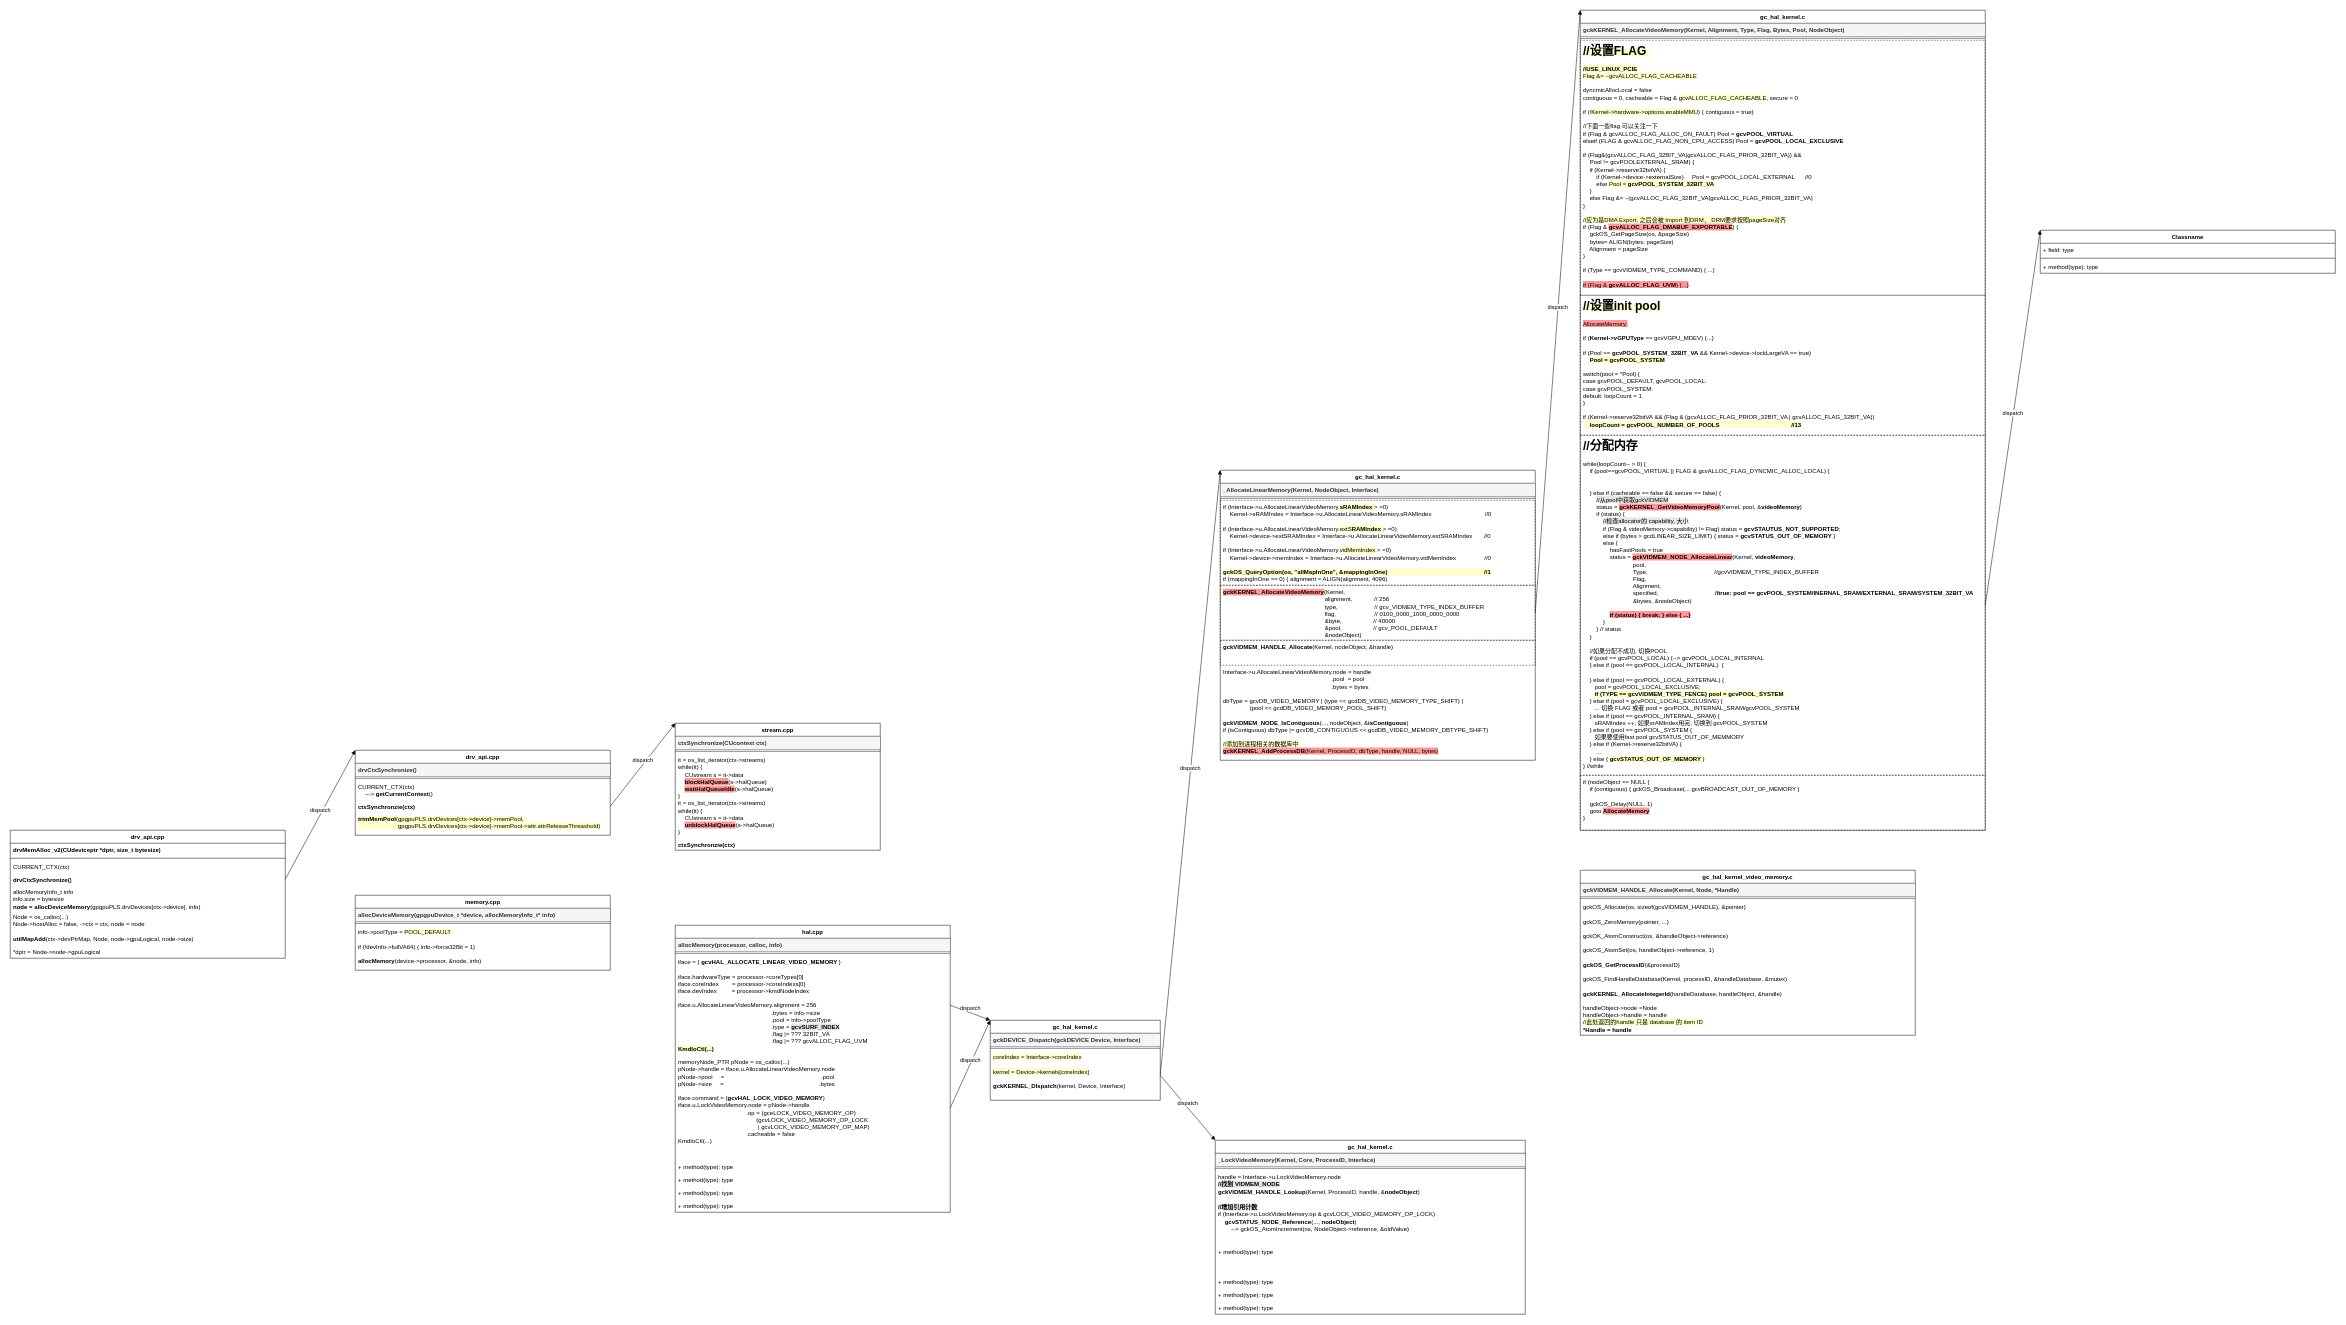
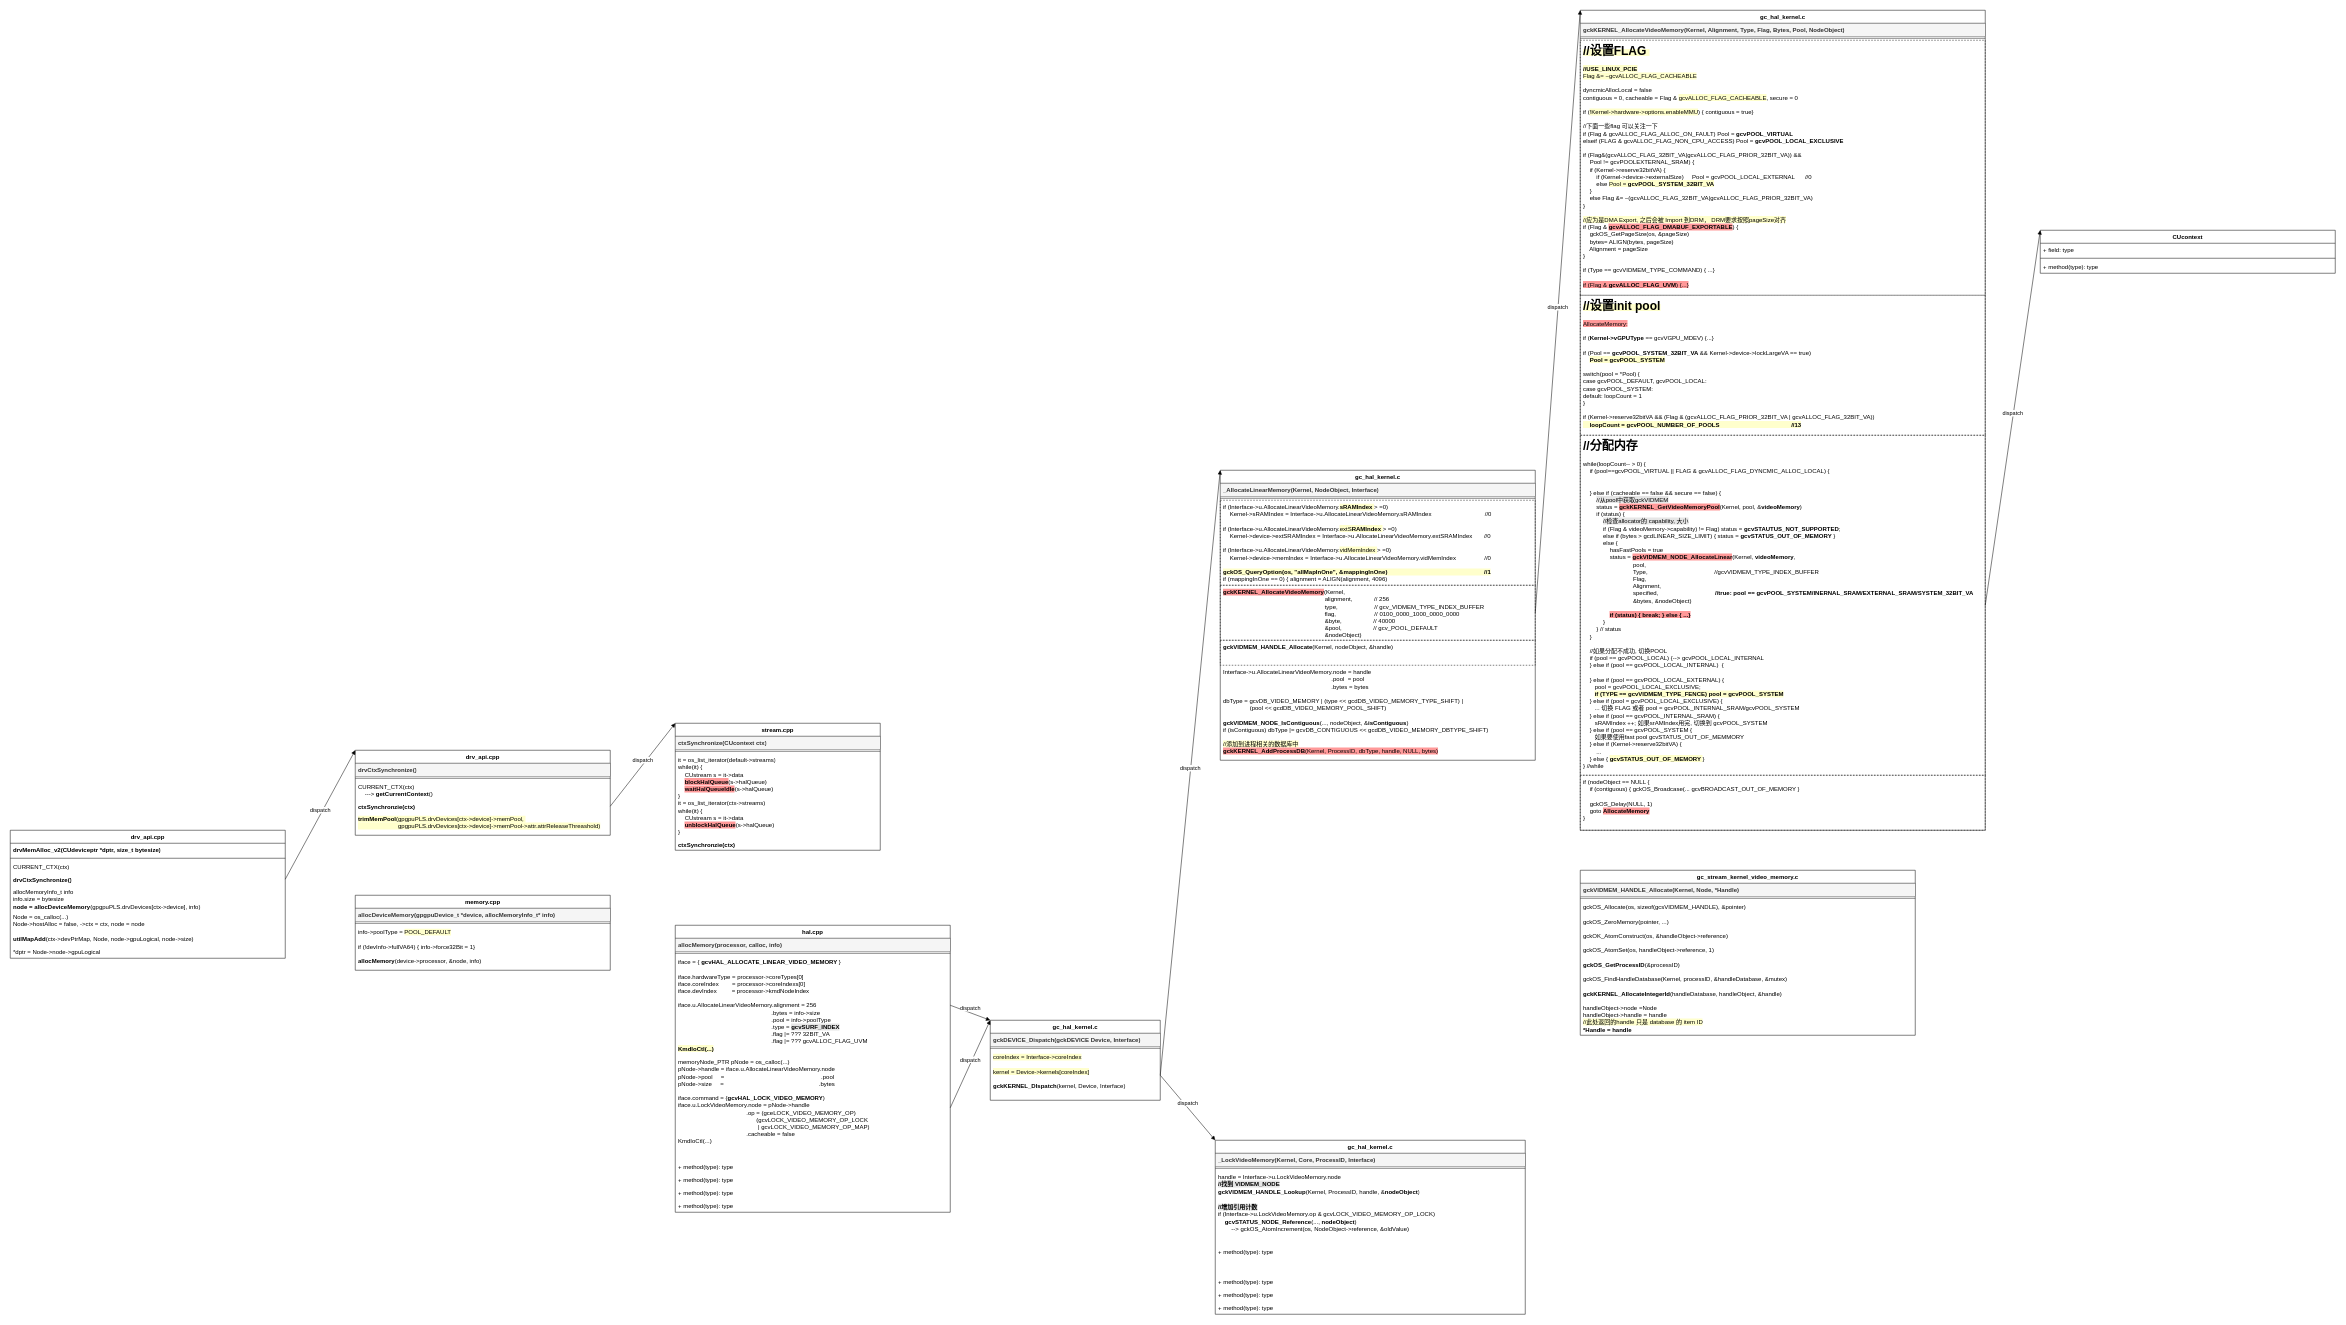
- <mxCell id="61" value="Classname" style="swimlane;fontStyle=1;align=center;verticalAlign=top;childLayout=stackLayout;horizontal=1;startSize=26;horizontalStack=0;resizeParent=1;resizeParentMax=0;resizeLast=0;collapsible=1;marginBottom=0;whiteSpace=wrap;html=1;" vertex="1" parent="1"><mxGeometry x="4080" y="460" width="590" height="86" as="geometry" /></mxCell>
+ <mxCell id="61" value="CUcontext" style="swimlane;fontStyle=1;align=center;verticalAlign=top;childLayout=stackLayout;horizontal=1;startSize=26;horizontalStack=0;resizeParent=1;resizeParentMax=0;resizeLast=0;collapsible=1;marginBottom=0;whiteSpace=wrap;html=1;" vertex="1" parent="1"><mxGeometry x="4080" y="460" width="590" height="86" as="geometry" /></mxCell>
- <mxCell id="19" value="it = os_list_iterator(ctx-&amp;gt;streams)&lt;div&gt;while(it) {&lt;/div&gt;&lt;div&gt;&amp;nbsp; &amp;nbsp; CUstream s = it-&amp;gt;data&lt;/div&gt;&lt;div&gt;&amp;nbsp; &amp;nbsp; &lt;b style=&quot;background-color: rgb(255, 153, 153);&quot;&gt;blockHalQueue&lt;/b&gt;(s-&amp;gt;halQueue)&lt;/div&gt;&lt;div&gt;&amp;nbsp; &amp;nbsp; &lt;b style=&quot;background-color: rgb(255, 153, 153);&quot;&gt;waitHalQueueIdle&lt;/b&gt;(s-&amp;gt;halQueue)&lt;/div&gt;&lt;div&gt;}&lt;/div&gt;&lt;div&gt;it = os_list_iterator(ctx-&amp;gt;streams)&lt;/div&gt;&lt;div&gt;&lt;div&gt;while(it) {&lt;/div&gt;&lt;div&gt;&amp;nbsp; &amp;nbsp; CUstream s = it-&amp;gt;data&lt;/div&gt;&lt;div&gt;&amp;nbsp; &amp;nbsp; &lt;b style=&quot;background-color: rgb(255, 153, 153);&quot;&gt;unblockHalQueue&lt;/b&gt;(s-&amp;gt;halQueue)&lt;/div&gt;&lt;div&gt;&lt;span style=&quot;background-color: initial;&quot;&gt;}&lt;/span&gt;&lt;/div&gt;&lt;/div&gt;" style="text;strokeColor=none;fillColor=none;align=left;verticalAlign=top;spacingLeft=4;spacingRight=4;overflow=hidden;rotatable=0;points=[[0,0.5],[1,0.5]];portConstraint=eastwest;whiteSpace=wrap;html=1;" vertex="1" parent="16"><mxGeometry y="60" width="410" height="170" as="geometry" /></mxCell>
+ <mxCell id="19" value="it = os_list_iterator(default-&amp;gt;streams)&lt;div&gt;while(it) {&lt;/div&gt;&lt;div&gt;&amp;nbsp; &amp;nbsp; CUstream s = it-&amp;gt;data&lt;/div&gt;&lt;div&gt;&amp;nbsp; &amp;nbsp; &lt;b style=&quot;background-color: rgb(255, 153, 153);&quot;&gt;blockHalQueue&lt;/b&gt;(s-&amp;gt;halQueue)&lt;/div&gt;&lt;div&gt;&amp;nbsp; &amp;nbsp; &lt;b style=&quot;background-color: rgb(255, 153, 153);&quot;&gt;waitHalQueueIdle&lt;/b&gt;(s-&amp;gt;halQueue)&lt;/div&gt;&lt;div&gt;}&lt;/div&gt;&lt;div&gt;it = os_list_iterator(ctx-&amp;gt;streams)&lt;/div&gt;&lt;div&gt;&lt;div&gt;while(it) {&lt;/div&gt;&lt;div&gt;&amp;nbsp; &amp;nbsp; CUstream s = it-&amp;gt;data&lt;/div&gt;&lt;div&gt;&amp;nbsp; &amp;nbsp; &lt;b style=&quot;background-color: rgb(255, 153, 153);&quot;&gt;unblockHalQueue&lt;/b&gt;(s-&amp;gt;halQueue)&lt;/div&gt;&lt;div&gt;&lt;span style=&quot;background-color: initial;&quot;&gt;}&lt;/span&gt;&lt;/div&gt;&lt;/div&gt;" style="text;strokeColor=none;fillColor=none;align=left;verticalAlign=top;spacingLeft=4;spacingRight=4;overflow=hidden;rotatable=0;points=[[0,0.5],[1,0.5]];portConstraint=eastwest;whiteSpace=wrap;html=1;" vertex="1" parent="16"><mxGeometry y="60" width="410" height="170" as="geometry" /></mxCell>
- <mxCell id="57" value="gc_hal_kernel_video_memory.c" style="swimlane;fontStyle=1;align=center;verticalAlign=top;childLayout=stackLayout;horizontal=1;startSize=26;horizontalStack=0;resizeParent=1;resizeParentMax=0;resizeLast=0;collapsible=1;marginBottom=0;whiteSpace=wrap;html=1;" vertex="1" parent="1"><mxGeometry x="3160" y="1740" width="670" height="330" as="geometry" /></mxCell>
+ <mxCell id="57" value="gc_stream_kernel_video_memory.c" style="swimlane;fontStyle=1;align=center;verticalAlign=top;childLayout=stackLayout;horizontal=1;startSize=26;horizontalStack=0;resizeParent=1;resizeParentMax=0;resizeLast=0;collapsible=1;marginBottom=0;whiteSpace=wrap;html=1;" vertex="1" parent="1"><mxGeometry x="3160" y="1740" width="670" height="330" as="geometry" /></mxCell>
